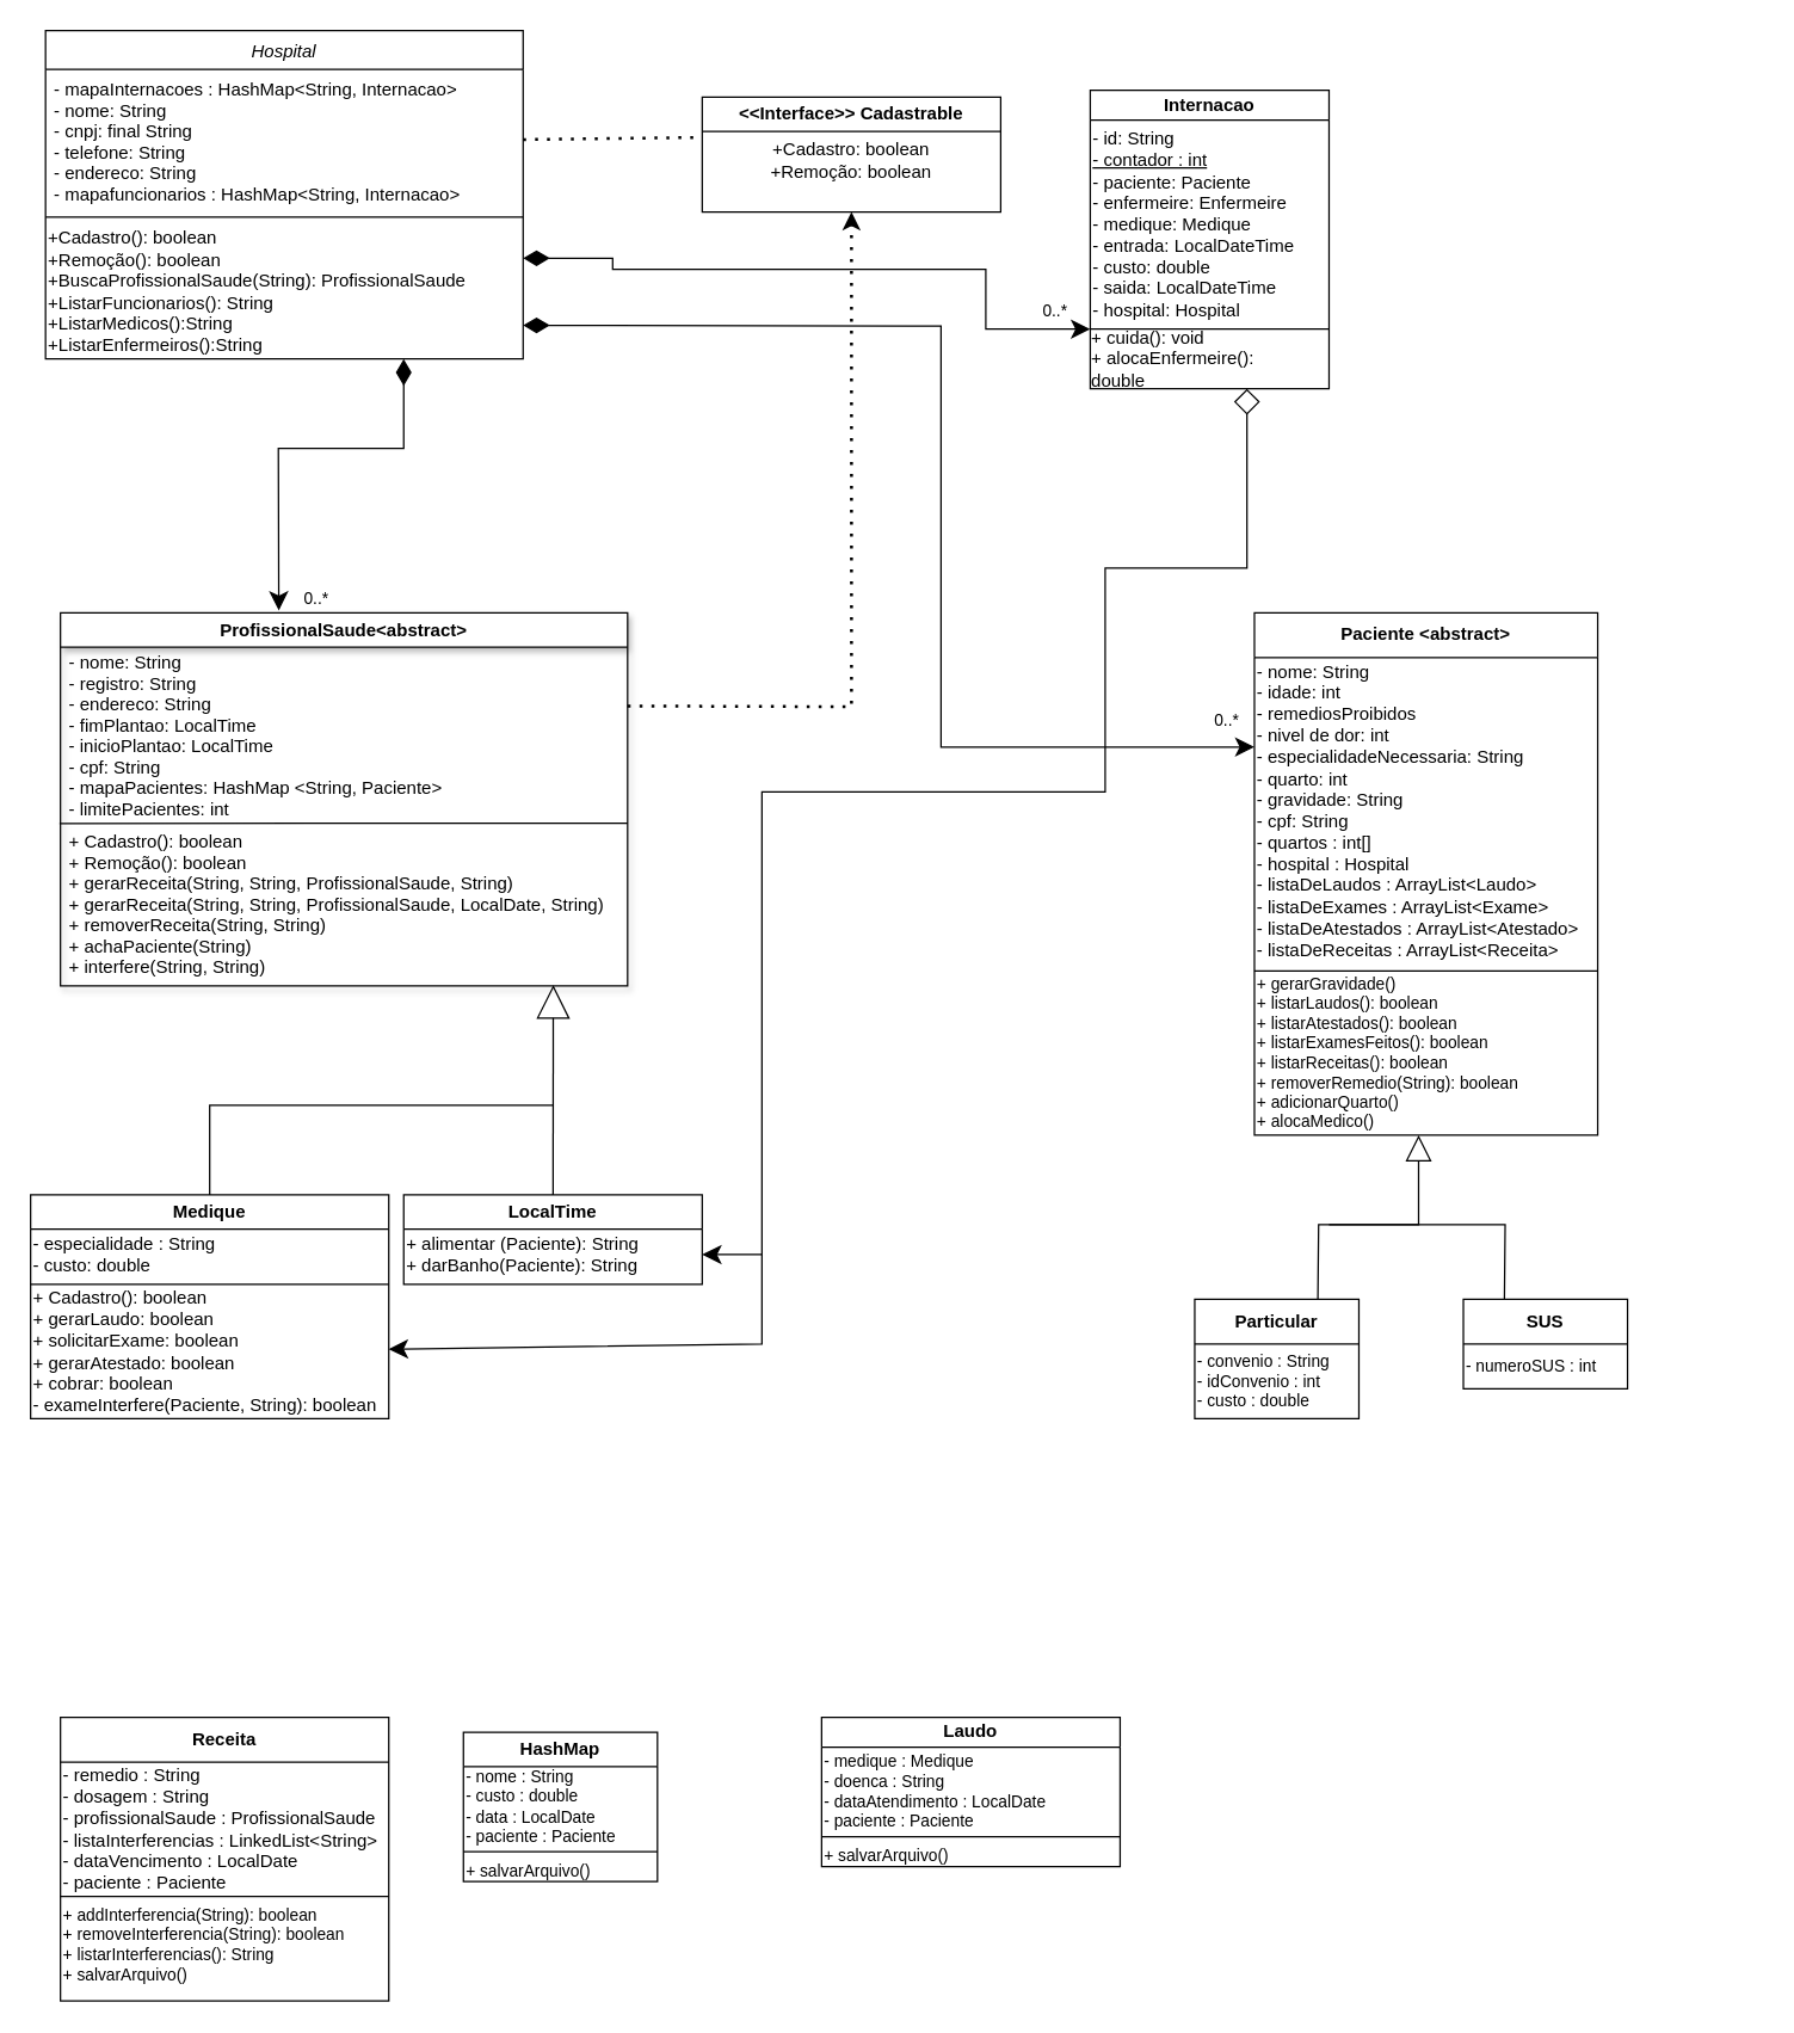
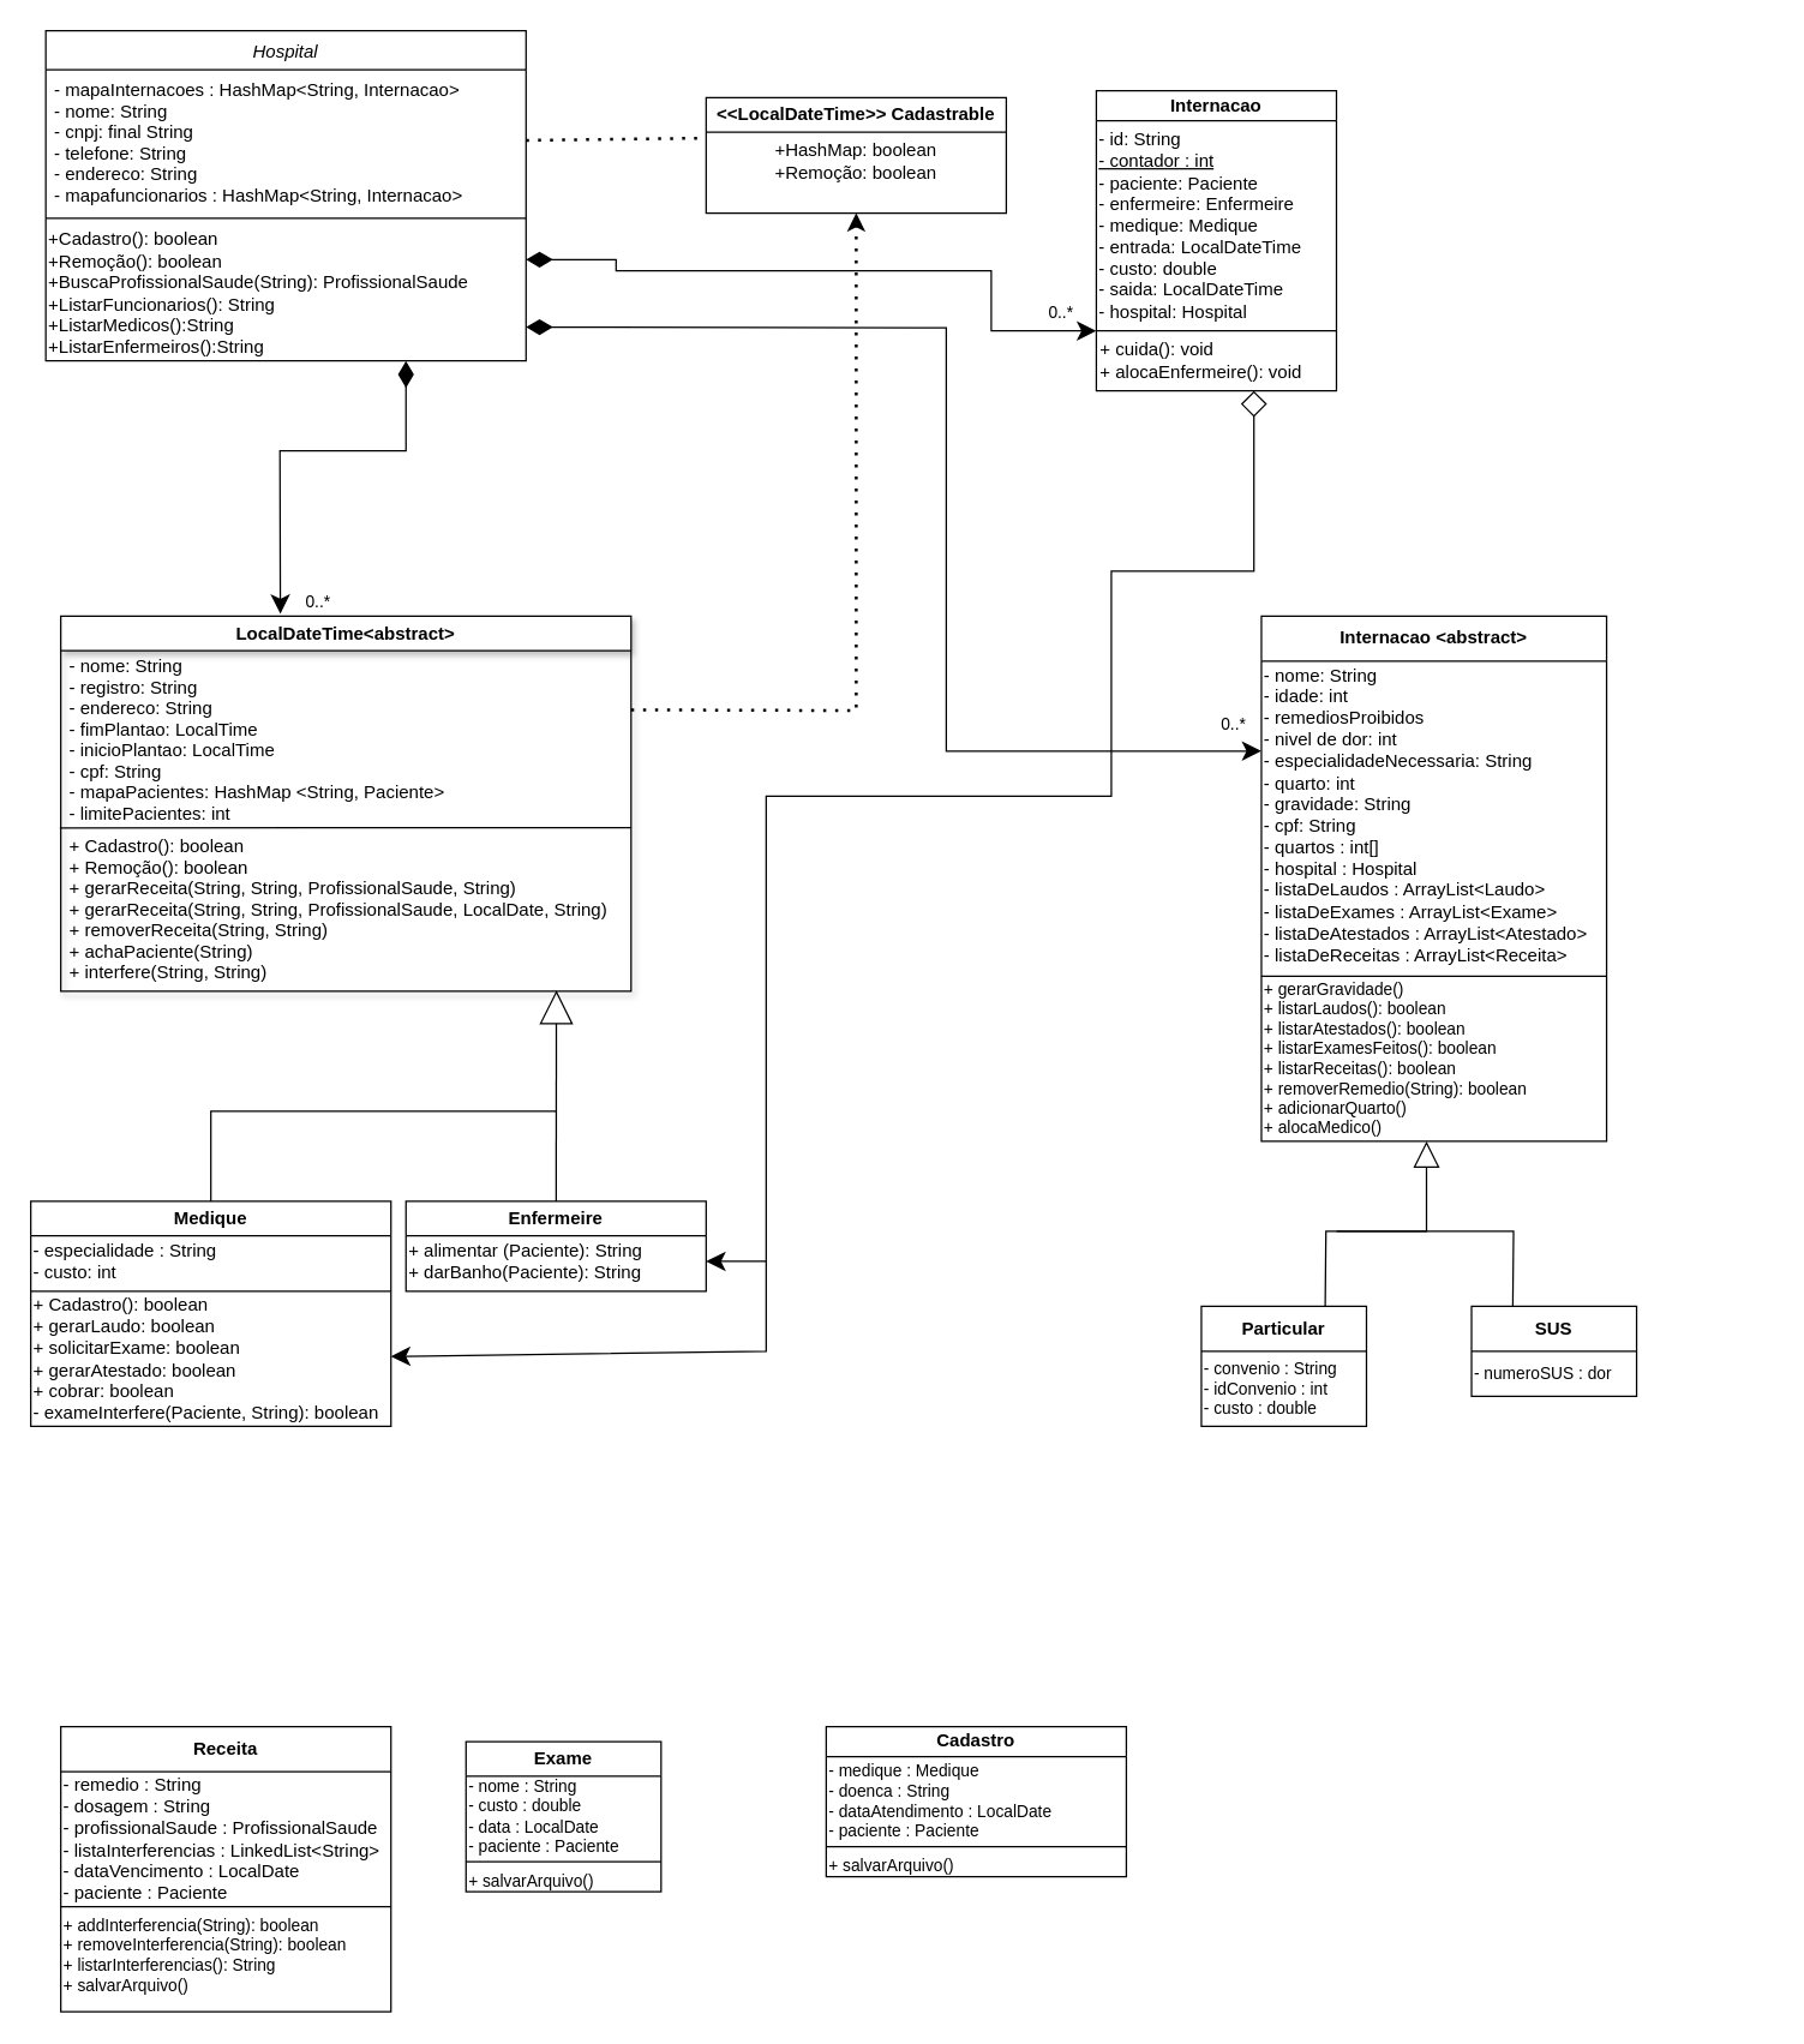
- <mxCell id="6" value="&amp;lt;&amp;lt;Interface&amp;gt;&amp;gt; Cadastrable" style="swimlane;whiteSpace=wrap;html=1;" parent="1" vertex="1"><mxGeometry x="470" y="64.5" width="200" height="77" as="geometry" /></mxCell>
+ <mxCell id="6" value="&amp;lt;&amp;lt;LocalDateTime&amp;gt;&amp;gt; Cadastrable" style="swimlane;whiteSpace=wrap;html=1;" parent="1" vertex="1"><mxGeometry x="470" y="64.5" width="200" height="77" as="geometry" /></mxCell>
- <mxCell id="7" value="+Cadastro: boolean&lt;br&gt;+Remoção: boolean" style="text;html=1;strokeColor=none;fillColor=none;align=center;verticalAlign=middle;whiteSpace=wrap;rounded=0;" parent="6" vertex="1"><mxGeometry y="27" width="200" height="30" as="geometry" /></mxCell>
+ <mxCell id="7" value="+HashMap: boolean&lt;br&gt;+Remoção: boolean" style="text;html=1;strokeColor=none;fillColor=none;align=center;verticalAlign=middle;whiteSpace=wrap;rounded=0;" parent="6" vertex="1"><mxGeometry y="27" width="200" height="30" as="geometry" /></mxCell>
- <mxCell id="53" value="&lt;div style=&quot;font-size: 12px; text-align: left;&quot;&gt;+ cuida(): void&lt;/div&gt;&lt;div style=&quot;font-size: 12px; text-align: left;&quot;&gt;&lt;span style=&quot;background-color: initial;&quot;&gt;+ alocaEnfermeire(): double&lt;/span&gt;&lt;/div&gt;" style="text;strokeColor=none;align=center;fillColor=none;html=1;verticalAlign=middle;whiteSpace=wrap;rounded=0;fontSize=11;fontFamily=Helvetica;fontColor=default;" vertex="1" parent="50"><mxGeometry y="160" width="140" height="40" as="geometry" /></mxCell>
+ <mxCell id="53" value="&lt;div style=&quot;font-size: 12px; text-align: left;&quot;&gt;+ cuida(): void&lt;/div&gt;&lt;div style=&quot;font-size: 12px; text-align: left;&quot;&gt;&lt;span style=&quot;background-color: initial;&quot;&gt;+ alocaEnfermeire(): void&lt;/span&gt;&lt;/div&gt;" style="text;strokeColor=none;align=center;fillColor=none;html=1;verticalAlign=middle;whiteSpace=wrap;rounded=0;fontSize=11;fontFamily=Helvetica;fontColor=default;" vertex="1" parent="50"><mxGeometry y="160" width="140" height="40" as="geometry" /></mxCell>
- <mxCell id="9" value="ProfissionalSaude&amp;lt;abstract&amp;gt;" style="swimlane;whiteSpace=wrap;html=1;shadow=1;" parent="1" vertex="1"><mxGeometry x="40" y="410" width="380" height="250" as="geometry" /></mxCell>
+ <mxCell id="9" value="LocalDateTime&amp;lt;abstract&amp;gt;" style="swimlane;whiteSpace=wrap;html=1;shadow=1;" parent="1" vertex="1"><mxGeometry x="40" y="410" width="380" height="250" as="geometry" /></mxCell>
- <mxCell id="27" value="Paciente &amp;lt;abstract&amp;gt;" style="swimlane;whiteSpace=wrap;html=1;startSize=30;" parent="1" vertex="1"><mxGeometry x="840" y="410" width="230" height="350" as="geometry" /></mxCell>
+ <mxCell id="27" value="Internacao &amp;lt;abstract&amp;gt;" style="swimlane;whiteSpace=wrap;html=1;startSize=30;" parent="1" vertex="1"><mxGeometry x="840" y="410" width="230" height="350" as="geometry" /></mxCell>
- <mxCell id="25" value="LocalTime" style="swimlane;whiteSpace=wrap;html=1;" parent="1" vertex="1"><mxGeometry x="270" y="800" width="200" height="60" as="geometry" /></mxCell>
+ <mxCell id="25" value="Enfermeire" style="swimlane;whiteSpace=wrap;html=1;" parent="1" vertex="1"><mxGeometry x="270" y="800" width="200" height="60" as="geometry" /></mxCell>
- <mxCell id="18" value="- especialidade : String&lt;br&gt;- custo: double" style="text;html=1;strokeColor=none;fillColor=none;align=left;verticalAlign=middle;whiteSpace=wrap;rounded=0;" parent="17" vertex="1"><mxGeometry y="20" width="240" height="40" as="geometry" /></mxCell>
+ <mxCell id="18" value="- especialidade : String&lt;br&gt;- custo: int" style="text;html=1;strokeColor=none;fillColor=none;align=left;verticalAlign=middle;whiteSpace=wrap;rounded=0;" parent="17" vertex="1"><mxGeometry y="20" width="240" height="40" as="geometry" /></mxCell>
- <mxCell id="36" value="- numeroSUS : int" style="text;strokeColor=none;align=left;fillColor=none;html=1;verticalAlign=middle;whiteSpace=wrap;rounded=0;fontSize=11;fontFamily=Helvetica;fontColor=default;" vertex="1" parent="35"><mxGeometry y="30" width="200" height="30" as="geometry" /></mxCell>
+ <mxCell id="36" value="- numeroSUS : dor" style="text;strokeColor=none;align=left;fillColor=none;html=1;verticalAlign=middle;whiteSpace=wrap;rounded=0;fontSize=11;fontFamily=Helvetica;fontColor=default;" vertex="1" parent="35"><mxGeometry y="30" width="200" height="30" as="geometry" /></mxCell>
- <mxCell id="41" value="Laudo" style="swimlane;whiteSpace=wrap;html=1;startSize=20;" parent="1" vertex="1"><mxGeometry x="550" y="1150" width="200" height="100" as="geometry" /></mxCell>
+ <mxCell id="41" value="Cadastro" style="swimlane;whiteSpace=wrap;html=1;startSize=20;" parent="1" vertex="1"><mxGeometry x="550" y="1150" width="200" height="100" as="geometry" /></mxCell>
- <mxCell id="37" value="HashMap" style="swimlane;whiteSpace=wrap;html=1;" parent="1" vertex="1"><mxGeometry x="310" y="1160" width="130" height="100" as="geometry" /></mxCell>
+ <mxCell id="37" value="Exame" style="swimlane;whiteSpace=wrap;html=1;" parent="1" vertex="1"><mxGeometry x="310" y="1160" width="130" height="100" as="geometry" /></mxCell>
